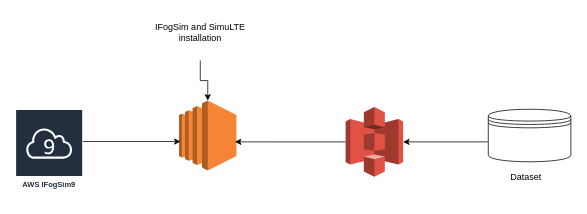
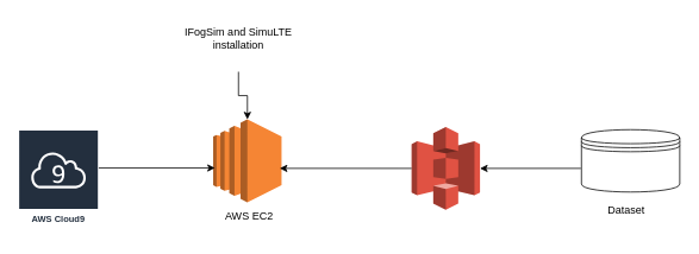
+ <mxCell id="3" value="AWS EC2" style="text;html=1;align=center;verticalAlign=middle;resizable=0;points=[];autosize=1;strokeColor=none;fillColor=none;" vertex="1" parent="1"><mxGeometry x="238" y="228" width="80" height="30" as="geometry" /></mxCell>
- <mxCell id="11" value="AWS IFogSim9" style="sketch=0;outlineConnect=0;fontColor=#232F3E;gradientColor=none;strokeColor=#ffffff;fillColor=#232F3E;dashed=0;verticalLabelPosition=middle;verticalAlign=bottom;align=center;html=1;whiteSpace=wrap;fontSize=10;fontStyle=1;spacing=3;shape=mxgraph.aws4.productIcon;prIcon=mxgraph.aws4.cloud9;" vertex="1" parent="1"><mxGeometry x="20" y="145" width="90" height="110" as="geometry" /></mxCell>
+ <mxCell id="11" value="AWS Cloud9" style="sketch=0;outlineConnect=0;fontColor=#232F3E;gradientColor=none;strokeColor=#ffffff;fillColor=#232F3E;dashed=0;verticalLabelPosition=middle;verticalAlign=bottom;align=center;html=1;whiteSpace=wrap;fontSize=10;fontStyle=1;spacing=3;shape=mxgraph.aws4.productIcon;prIcon=mxgraph.aws4.cloud9;" vertex="1" parent="1"><mxGeometry x="20" y="145" width="90" height="110" as="geometry" /></mxCell>
